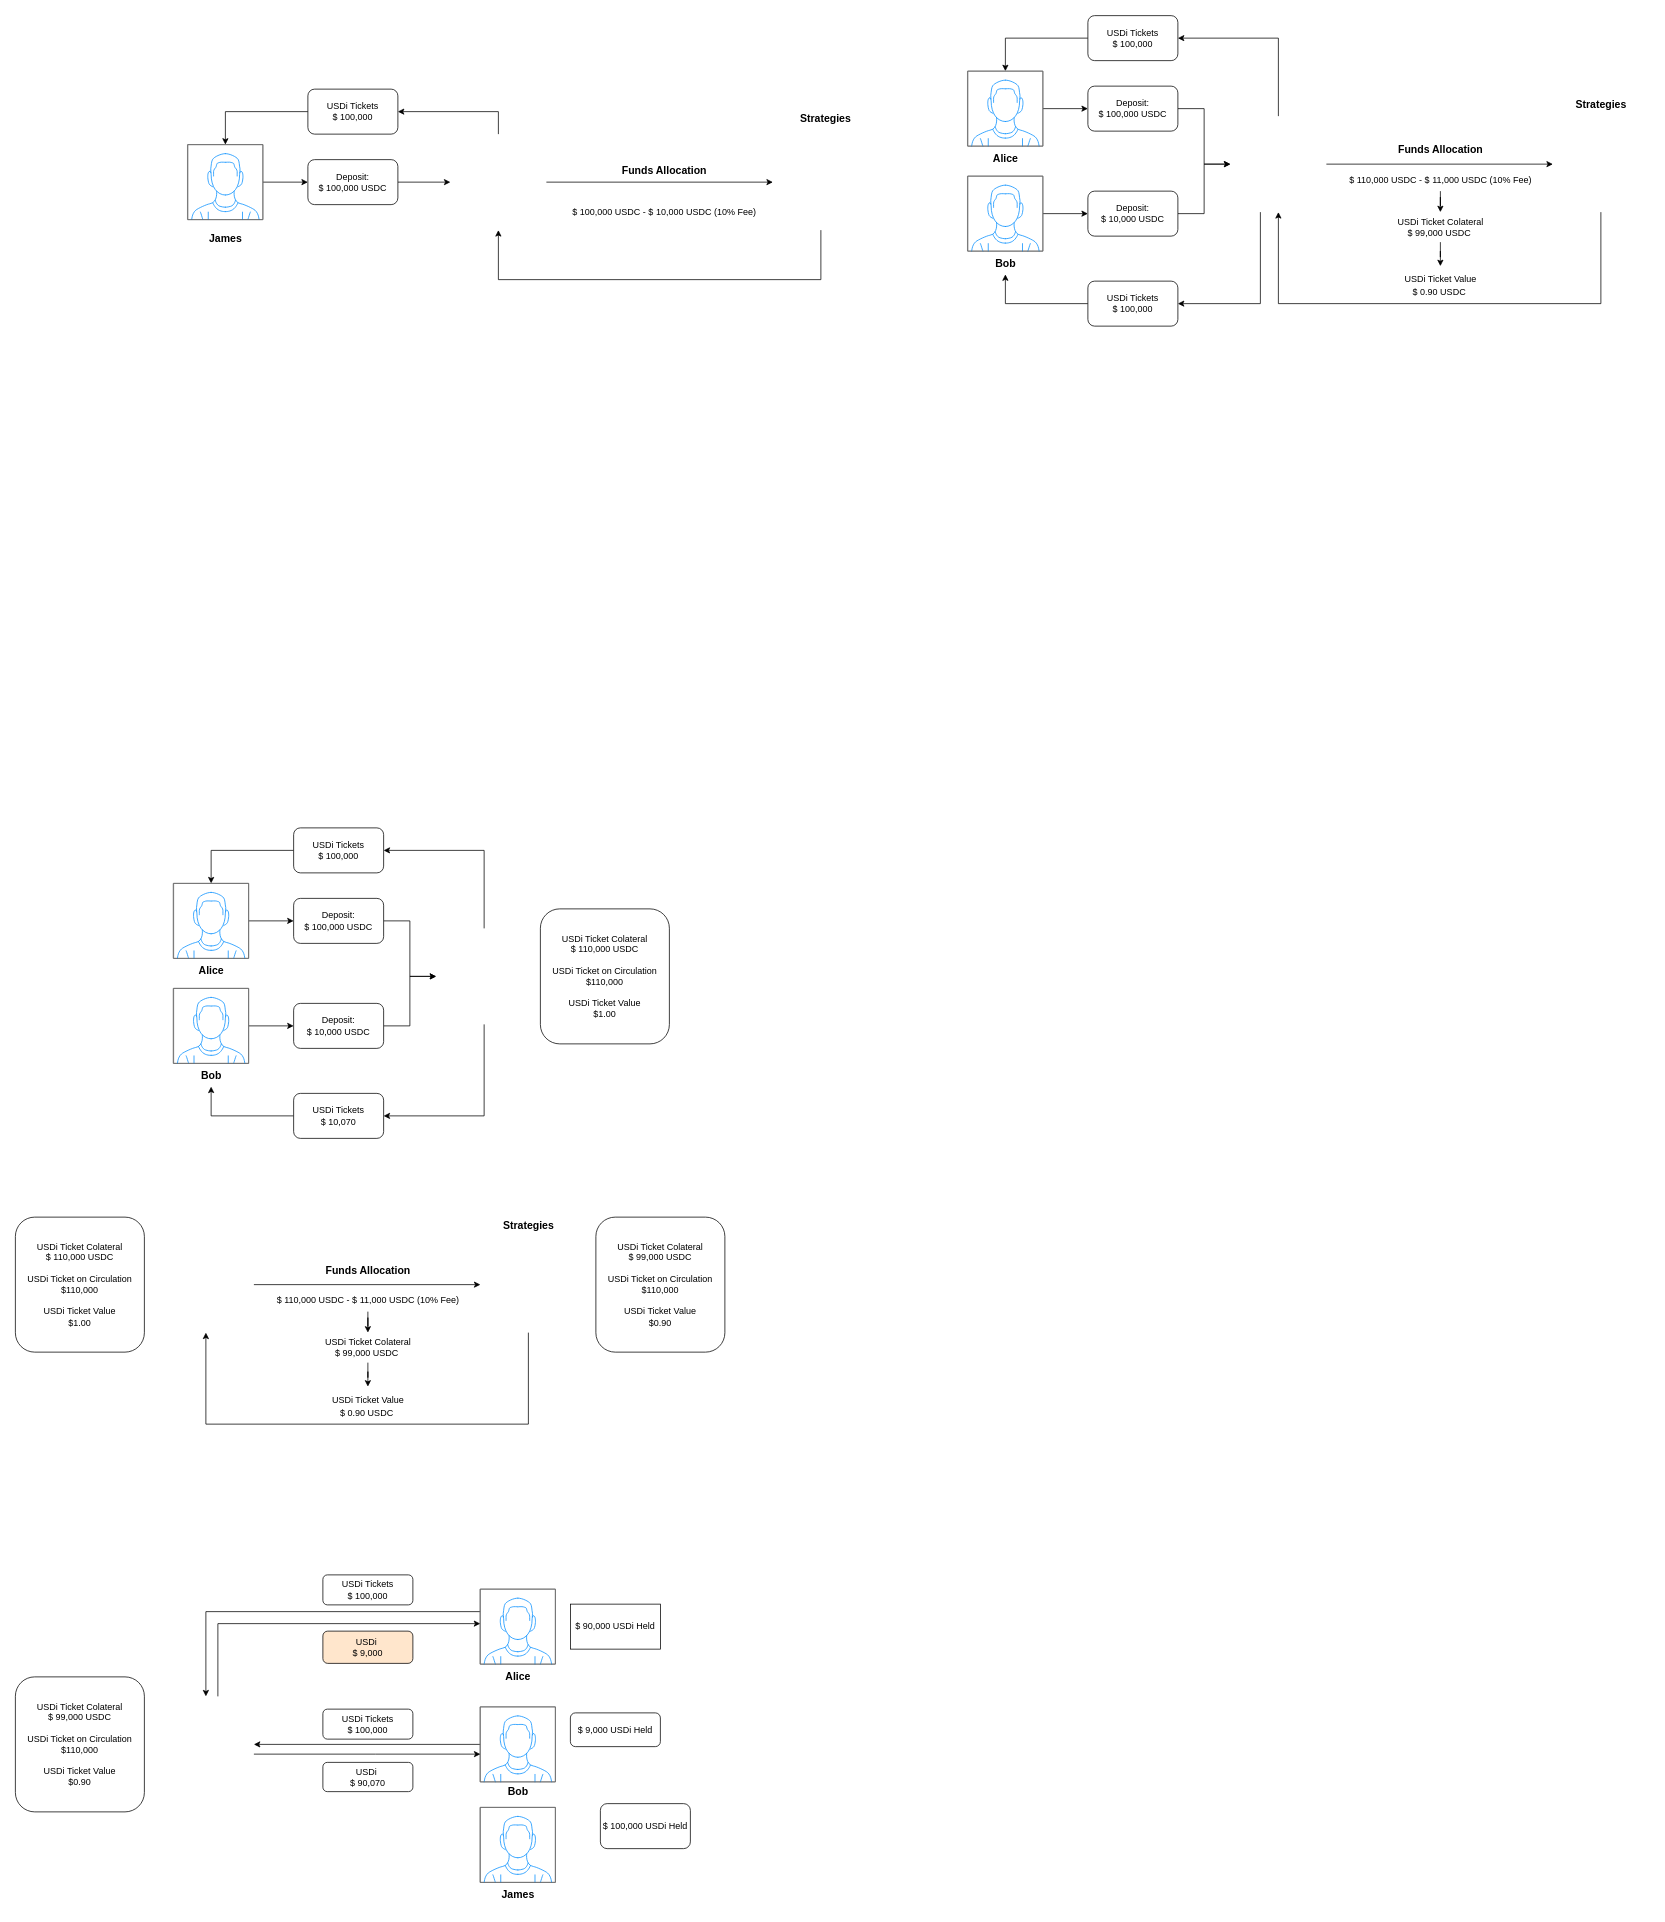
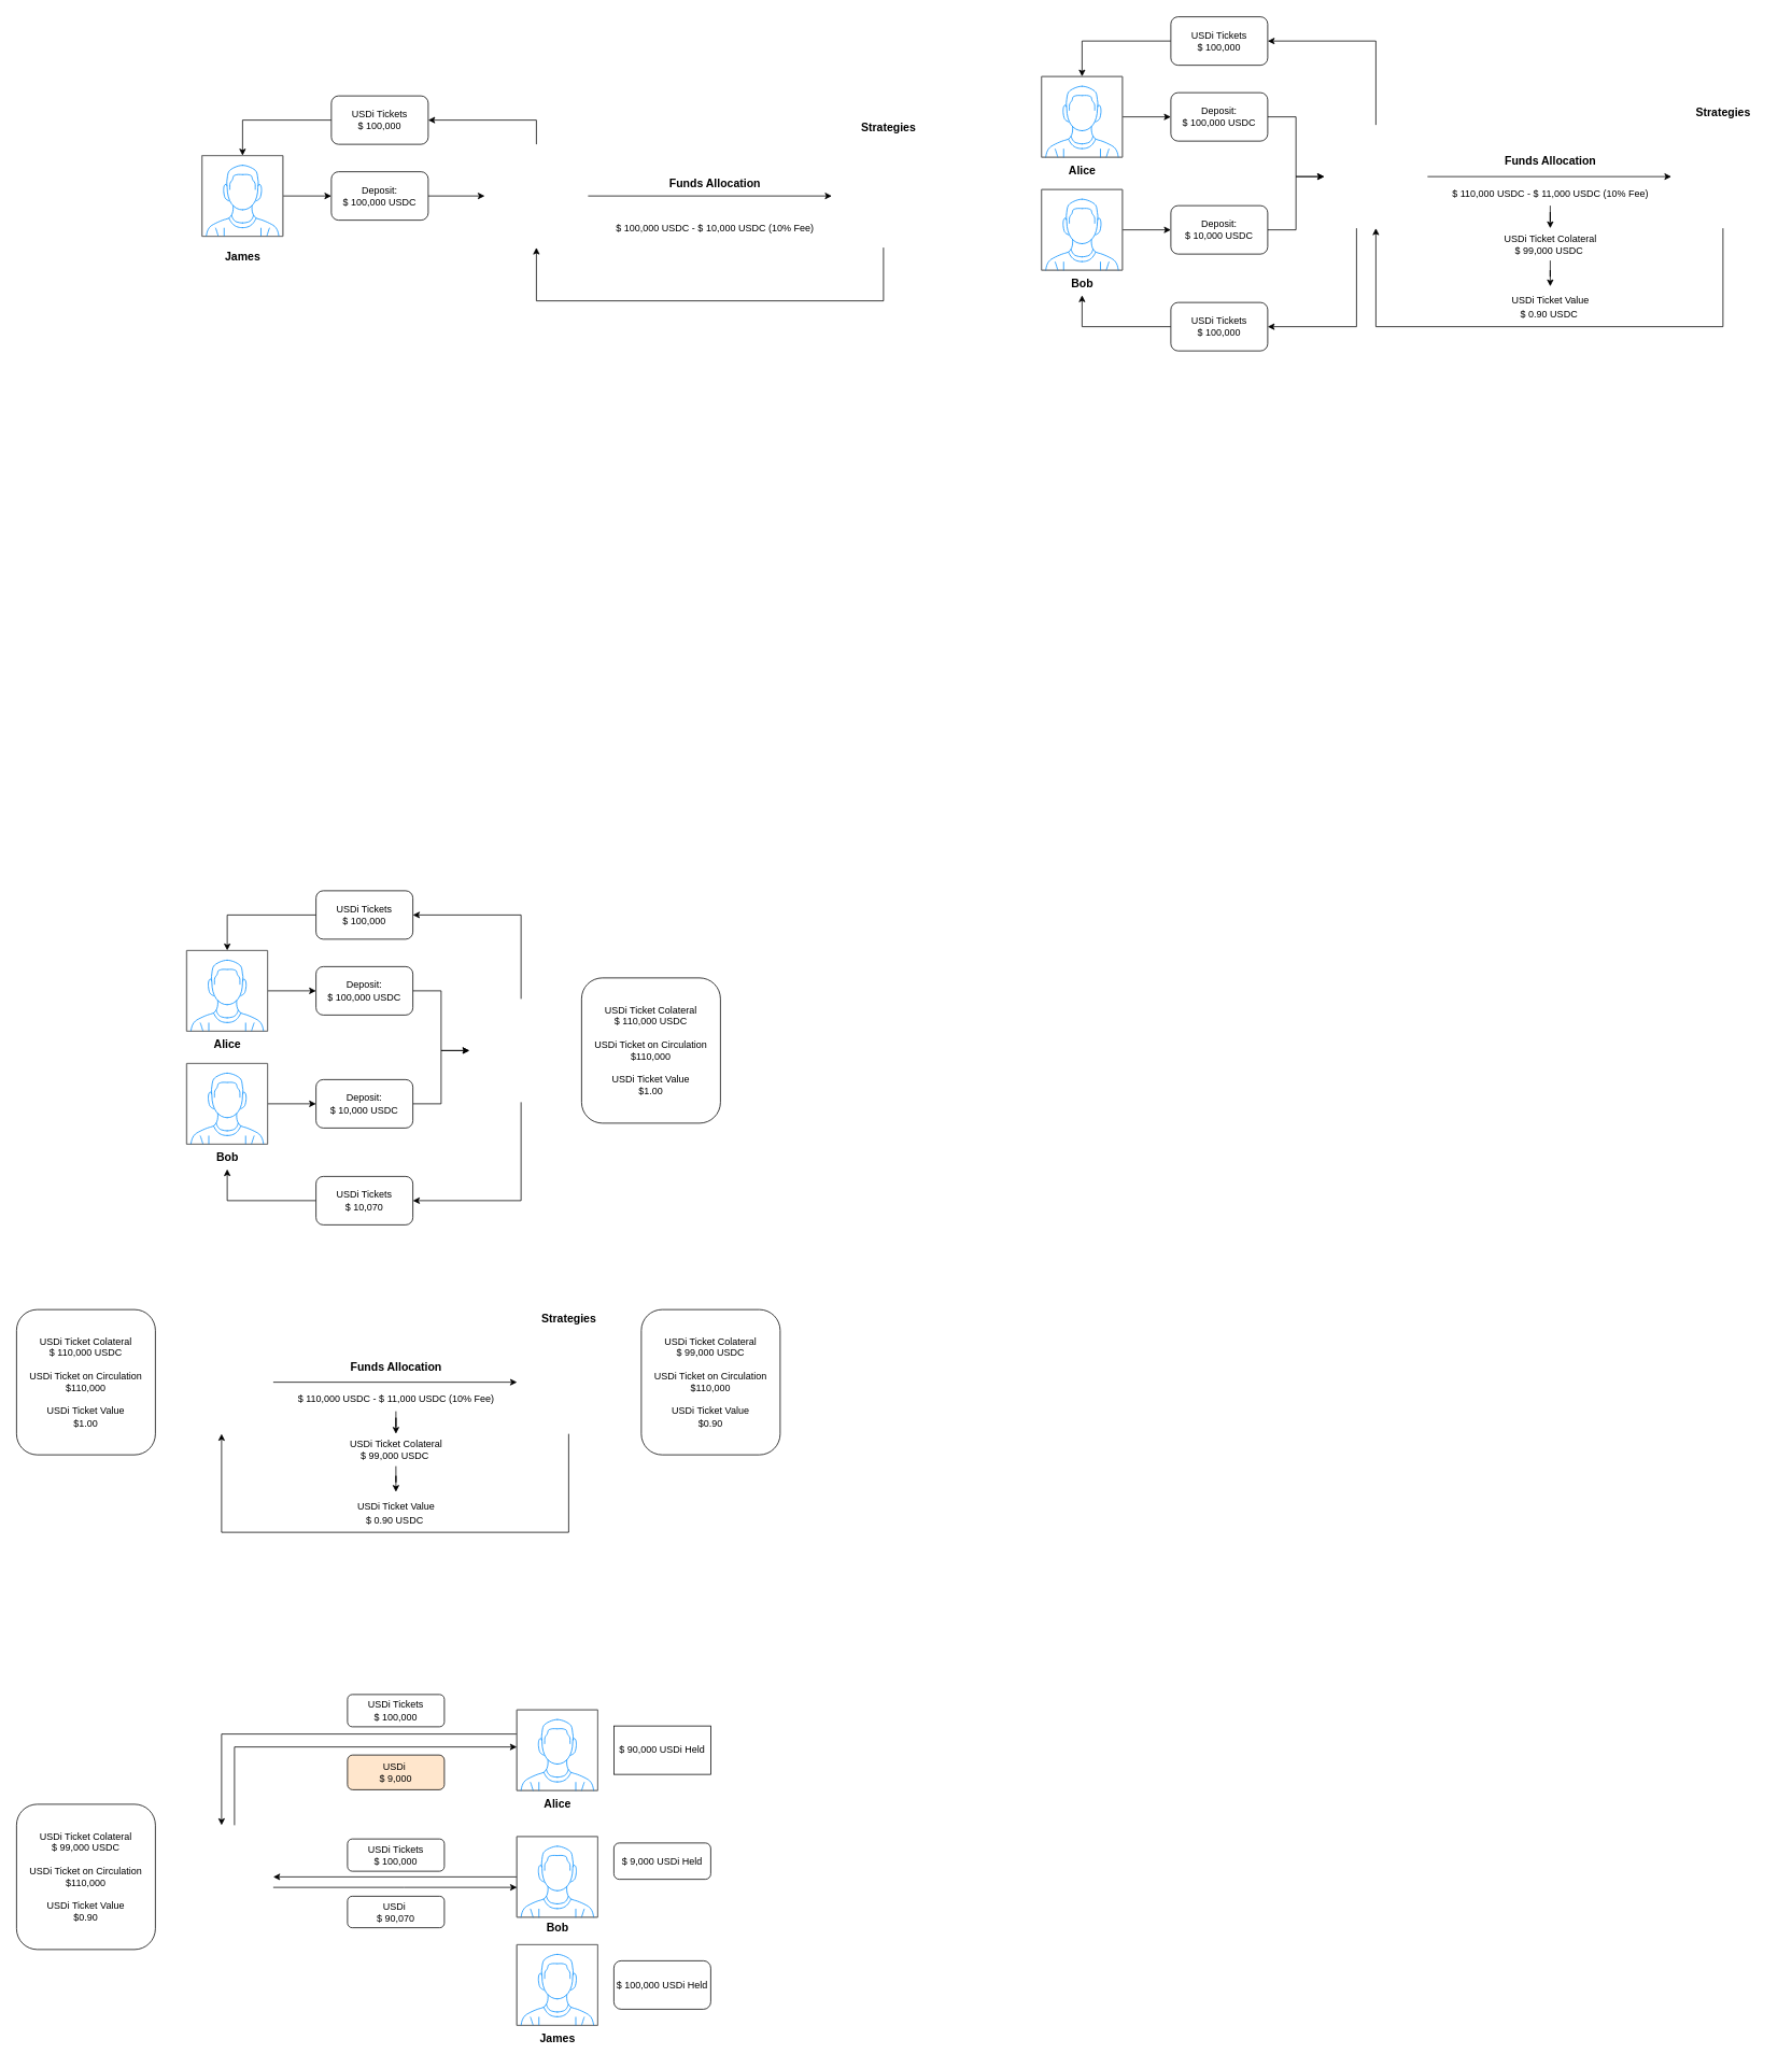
- <mxCell id="54" value="$ 100,000 USDi Held" style="rounded=1;whiteSpace=wrap;html=1;" vertex="1" parent="1"><mxGeometry x="800" y="2404" width="120" height="60" as="geometry" /></mxCell>
+ <mxCell id="54" value="$ 100,000 USDi Held" style="rounded=1;whiteSpace=wrap;html=1;" vertex="1" parent="1"><mxGeometry x="760" y="2429" width="120" height="60" as="geometry" /></mxCell>
